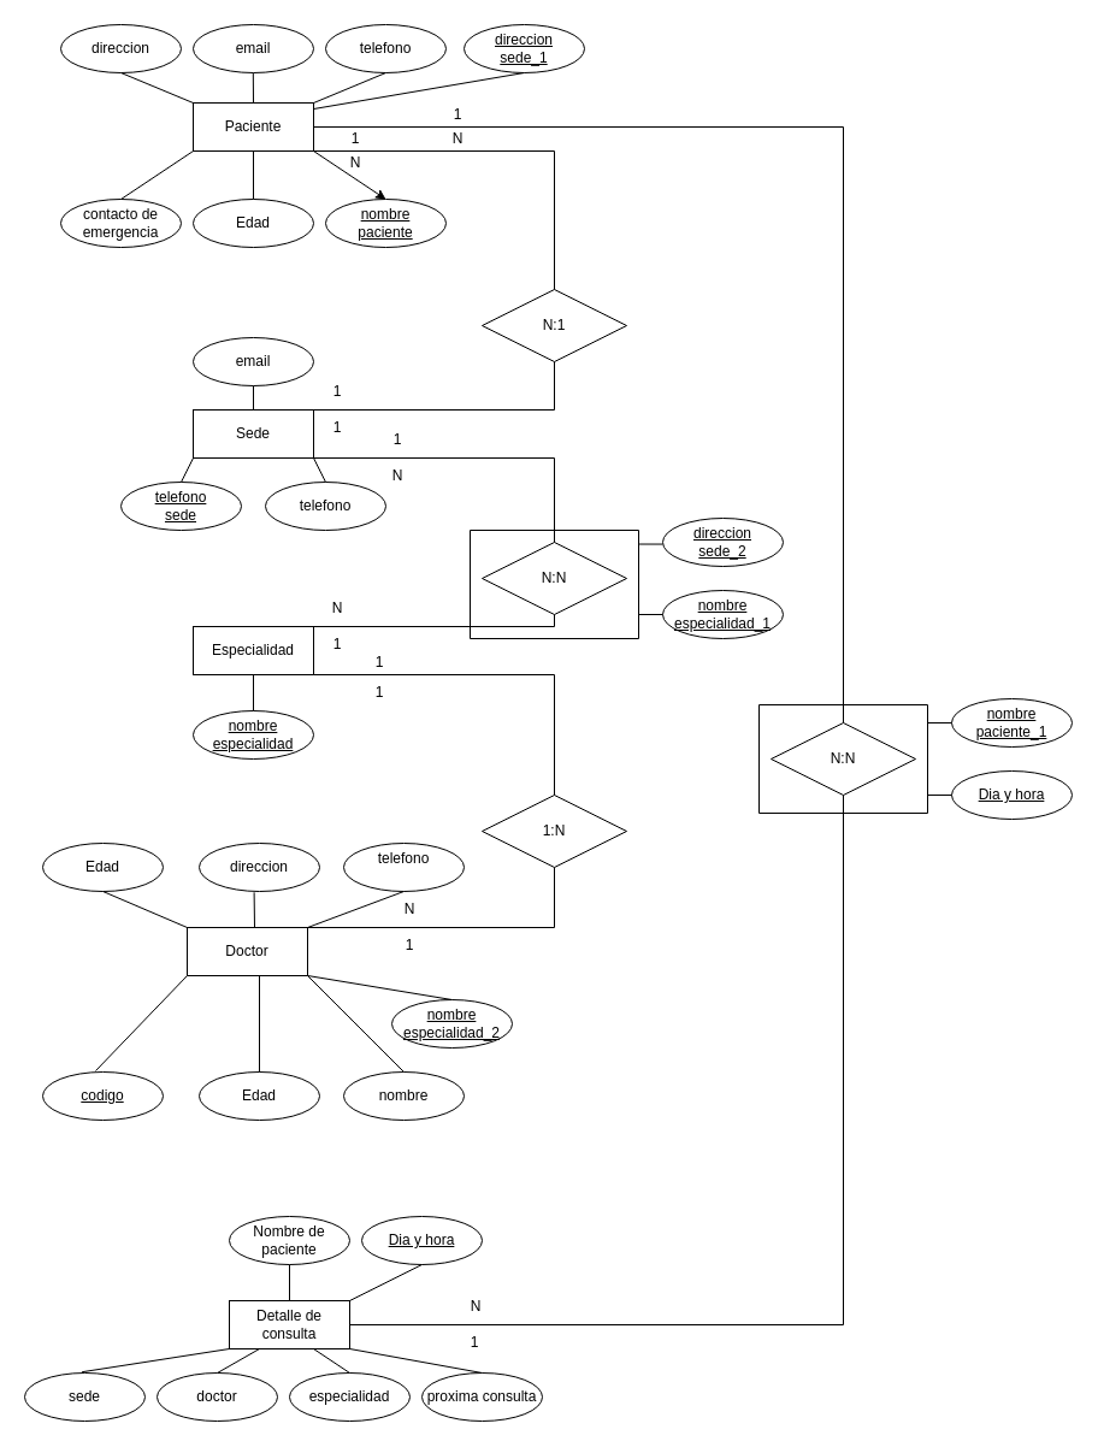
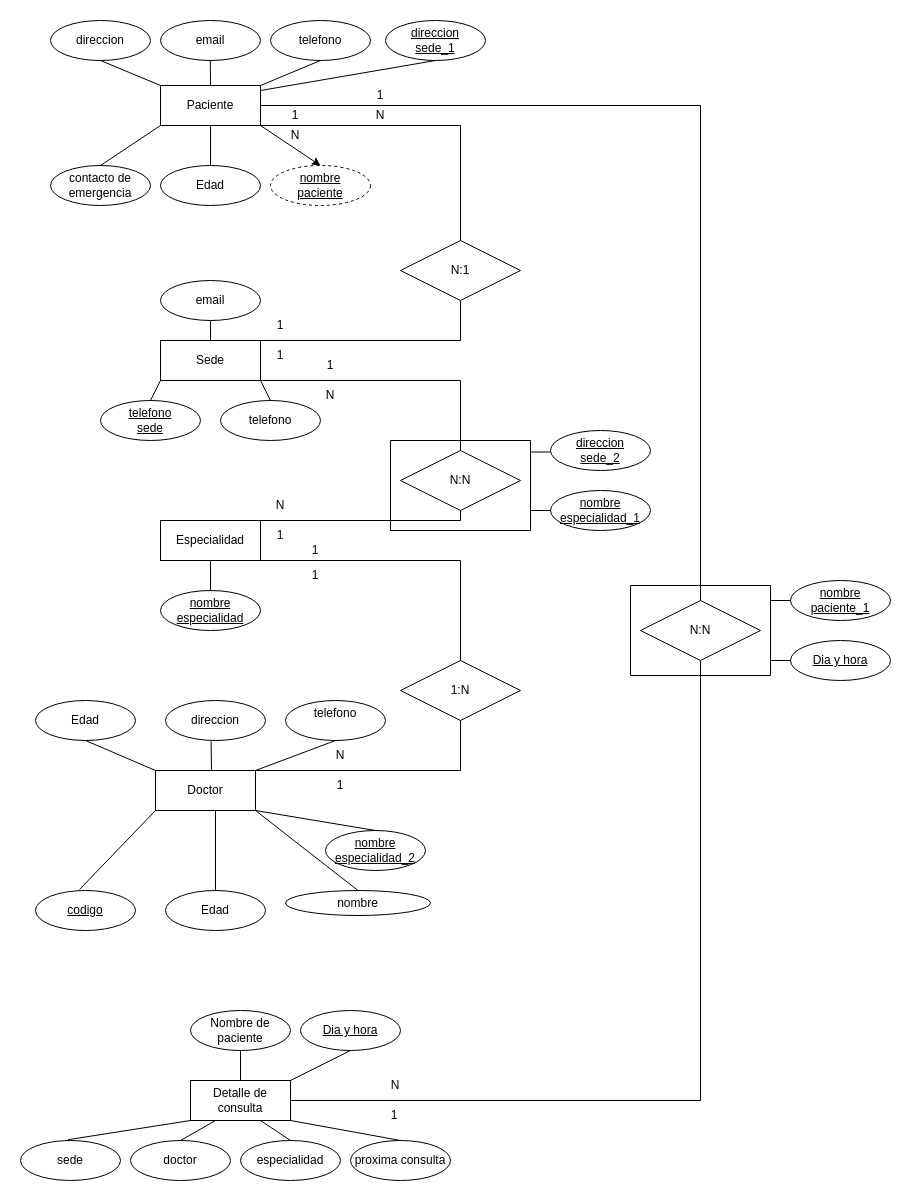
- <mxCell id="25" value="nombre&#10;paciente" style="ellipse;whiteSpace=wrap;align=center;fontStyle=4" vertex="1" parent="1"><mxGeometry x="270" y="165" width="100" height="40" as="geometry" /></mxCell>
+ <mxCell id="25" value="nombre&#10;paciente" style="ellipse;whiteSpace=wrap;align=center;fontStyle=4;dashed=1;" vertex="1" parent="1"><mxGeometry x="270" y="165" width="100" height="40" as="geometry" /></mxCell>
- <mxCell id="26" value="nombre" style="ellipse;whiteSpace=wrap;align=center;" vertex="1" parent="1"><mxGeometry x="285" y="890" width="100" height="40" as="geometry" /></mxCell>
+ <mxCell id="26" value="nombre" style="ellipse;whiteSpace=wrap;align=center;" vertex="1" parent="1"><mxGeometry x="285" y="890" width="145" height="25" as="geometry" /></mxCell>
